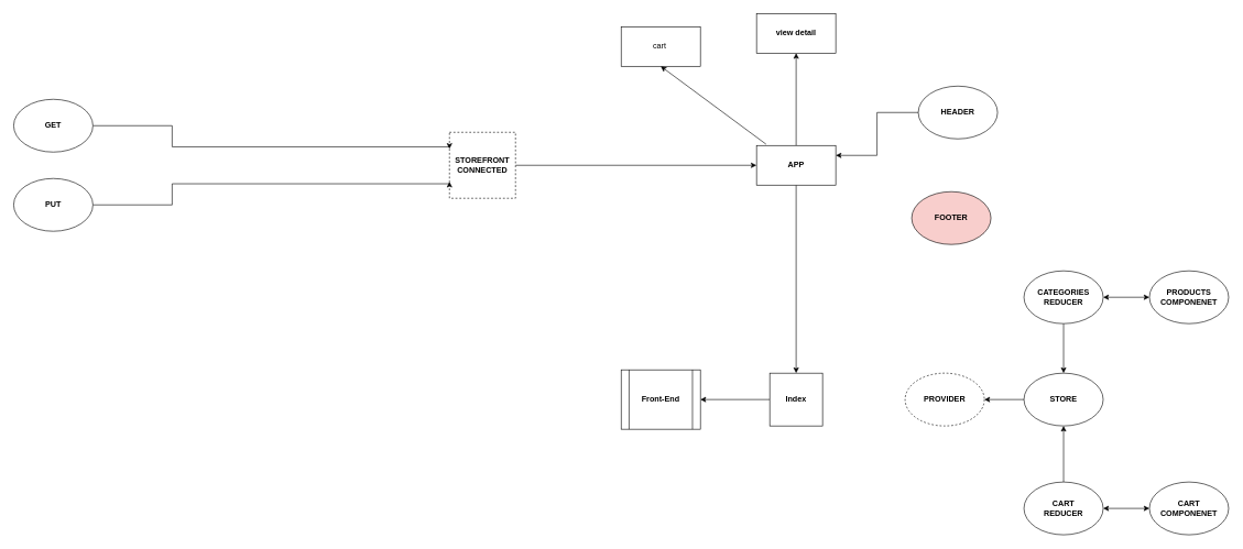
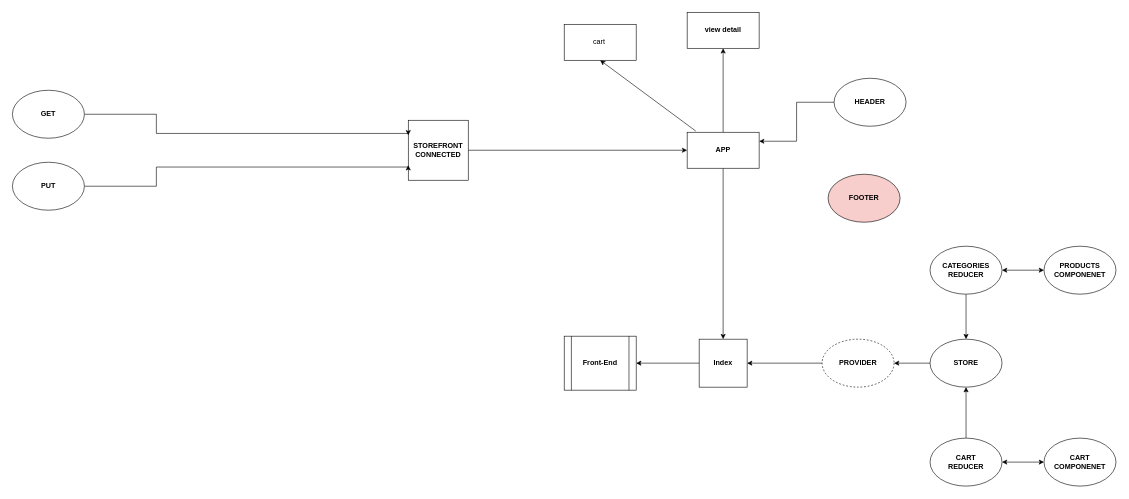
- <mxCell id="9" value="&lt;div&gt;&lt;b&gt;STOREFRONT&lt;br&gt;CONNECTED&lt;/b&gt;&lt;/div&gt;" style="whiteSpace=wrap;html=1;aspect=fixed;dashed=1;" vertex="1" parent="1"><mxGeometry x="680" y="200" width="100" height="100" as="geometry" /></mxCell>
+ <mxCell id="9" value="&lt;div&gt;&lt;b&gt;STOREFRONT&lt;br&gt;CONNECTED&lt;/b&gt;&lt;/div&gt;" style="whiteSpace=wrap;html=1;aspect=fixed;" vertex="1" parent="1"><mxGeometry x="680" y="200" width="100" height="100" as="geometry" /></mxCell>
+ <mxCell id="21" style="edgeStyle=orthogonalEdgeStyle;rounded=0;orthogonalLoop=1;jettySize=auto;html=1;entryX=1;entryY=0.5;entryDx=0;entryDy=0;" edge="1" parent="1" source="22" target="3"><mxGeometry relative="1" as="geometry" /></mxCell>
